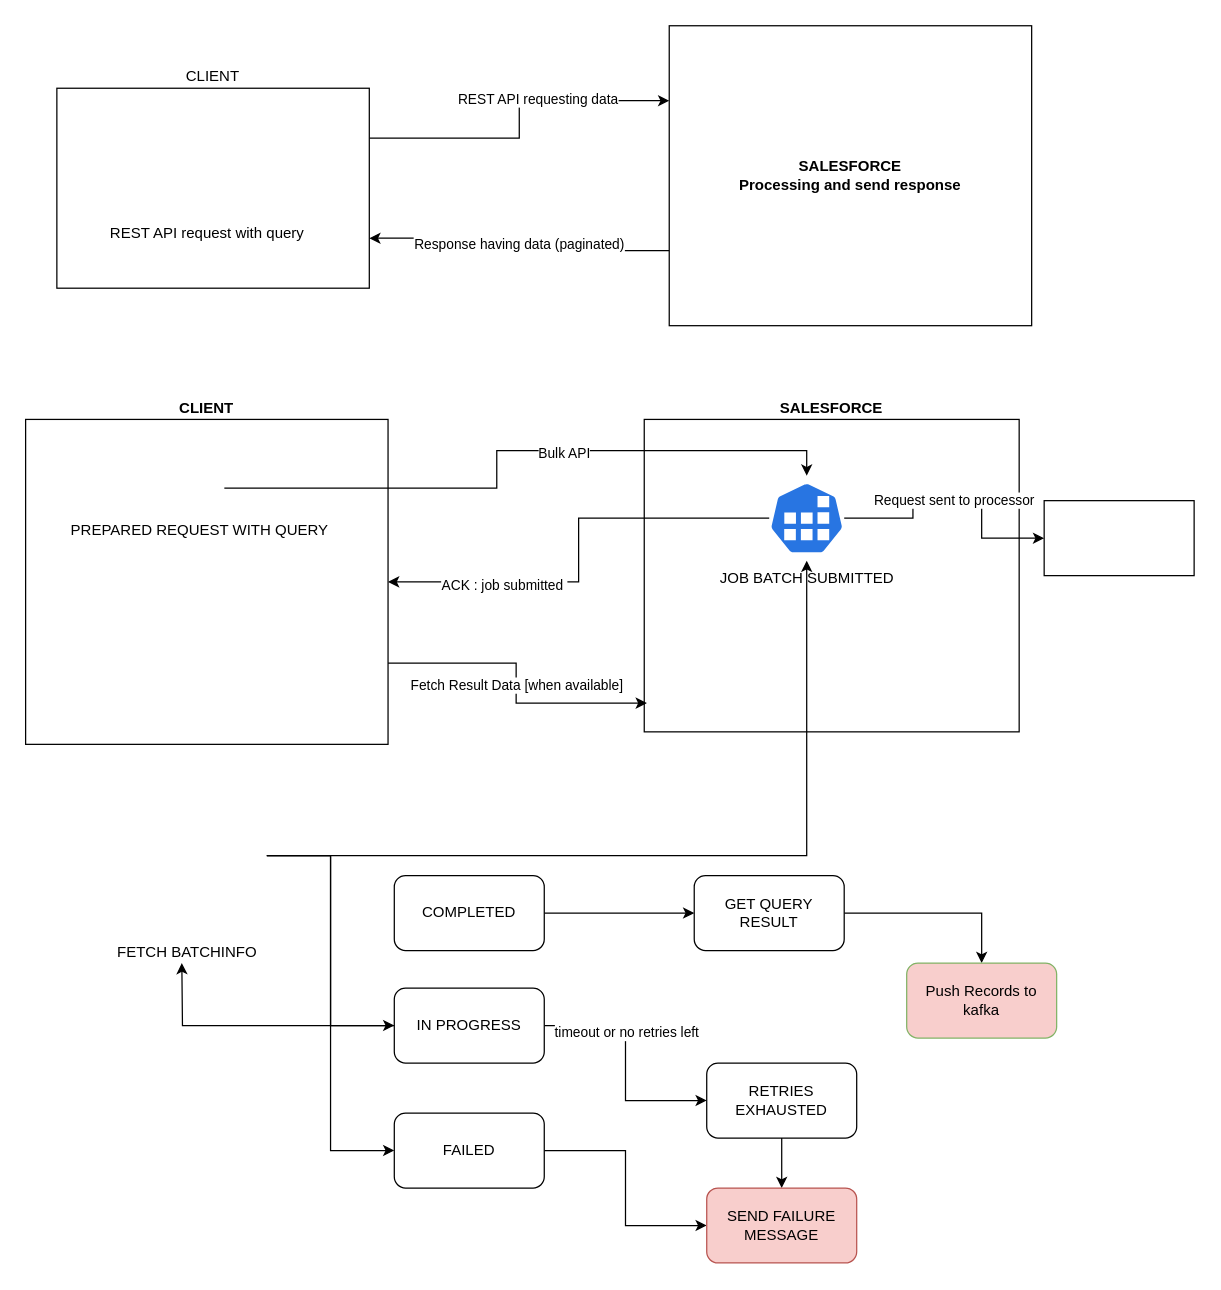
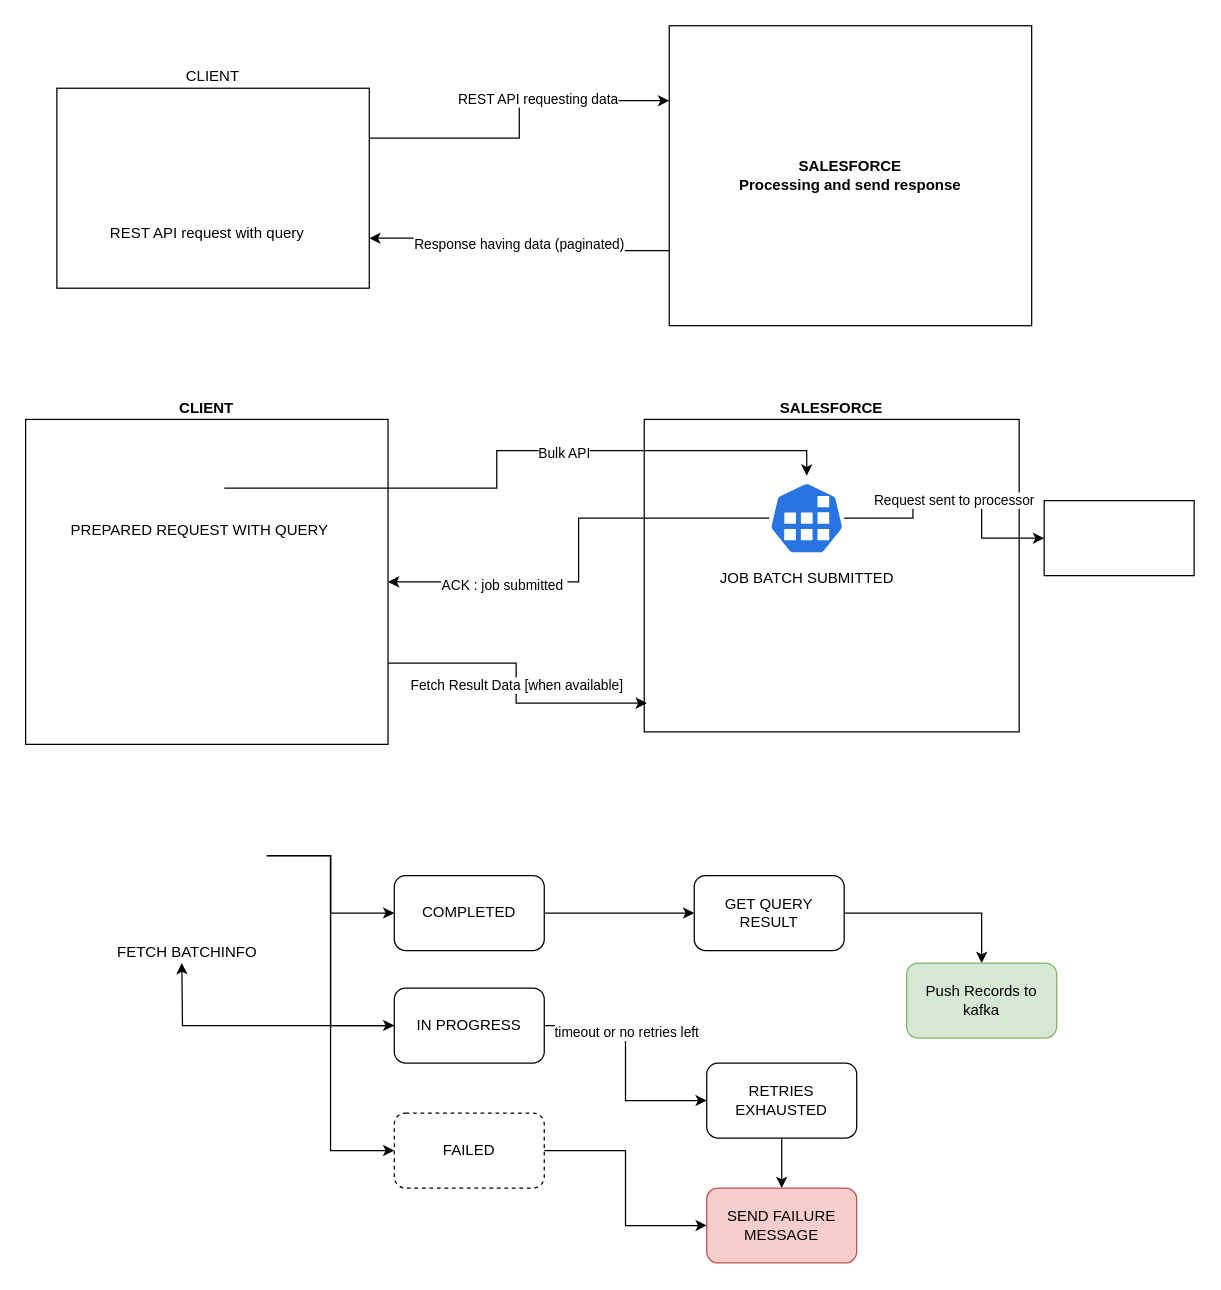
- <mxCell id="22" style="edgeStyle=orthogonalEdgeStyle;rounded=0;orthogonalLoop=1;jettySize=auto;html=1;" edge="1" parent="1" source="25" target="29"><mxGeometry relative="1" as="geometry" /></mxCell>
+ <mxCell id="22" style="edgeStyle=orthogonalEdgeStyle;rounded=0;orthogonalLoop=1;jettySize=auto;html=1;entryX=0;entryY=0.5;entryDx=0;entryDy=0;" edge="1" parent="1" source="25" target="11"><mxGeometry relative="1" as="geometry" /></mxCell>
- <mxCell id="21" value="Push Records to kafka" style="rounded=1;whiteSpace=wrap;html=1;fillColor=#f8cecc;strokeColor=#82b366;" vertex="1" parent="1"><mxGeometry x="725" y="770" width="120" height="60" as="geometry" /></mxCell>
+ <mxCell id="21" value="Push Records to kafka" style="rounded=1;whiteSpace=wrap;html=1;fillColor=#d5e8d4;strokeColor=#82b366;" vertex="1" parent="1"><mxGeometry x="725" y="770" width="120" height="60" as="geometry" /></mxCell>
- <mxCell id="17" value="FAILED" style="rounded=1;whiteSpace=wrap;html=1;" vertex="1" parent="1"><mxGeometry x="315" y="890" width="120" height="60" as="geometry" /></mxCell>
+ <mxCell id="17" value="FAILED" style="rounded=1;whiteSpace=wrap;html=1;dashed=1;" vertex="1" parent="1"><mxGeometry x="315" y="890" width="120" height="60" as="geometry" /></mxCell>
